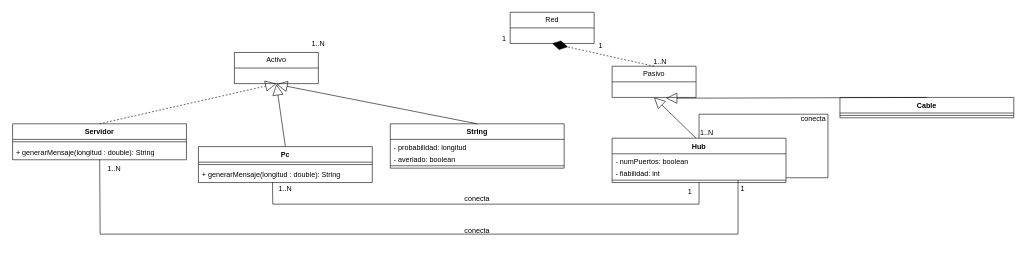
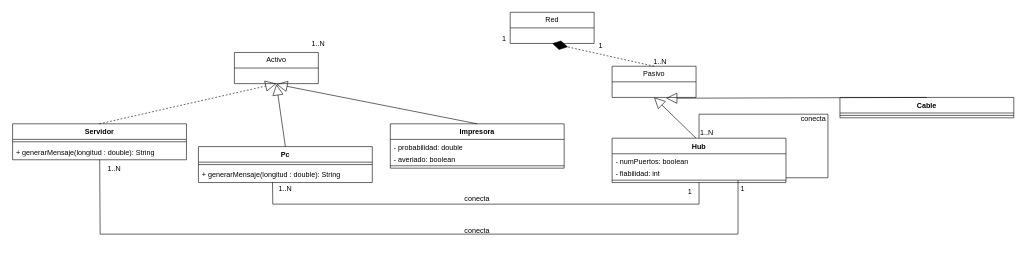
- <mxCell id="15" value="String" style="swimlane;fontStyle=1;align=center;verticalAlign=top;childLayout=stackLayout;horizontal=1;startSize=26;horizontalStack=0;resizeParent=1;resizeParentMax=0;resizeLast=0;collapsible=1;marginBottom=0;whiteSpace=wrap;html=1;" vertex="1" parent="1"><mxGeometry x="650" y="206" width="290" height="74" as="geometry" /></mxCell>
+ <mxCell id="15" value="Impresora" style="swimlane;fontStyle=1;align=center;verticalAlign=top;childLayout=stackLayout;horizontal=1;startSize=26;horizontalStack=0;resizeParent=1;resizeParentMax=0;resizeLast=0;collapsible=1;marginBottom=0;whiteSpace=wrap;html=1;" vertex="1" parent="1"><mxGeometry x="650" y="206" width="290" height="74" as="geometry" /></mxCell>
- <mxCell id="16" value="- probabilidad: longitud" style="text;strokeColor=none;fillColor=none;align=left;verticalAlign=top;spacingLeft=4;spacingRight=4;overflow=hidden;rotatable=0;points=[[0,0.5],[1,0.5]];portConstraint=eastwest;whiteSpace=wrap;html=1;" vertex="1" parent="15"><mxGeometry y="26" width="290" height="20" as="geometry" /></mxCell>
+ <mxCell id="16" value="- probabilidad: double" style="text;strokeColor=none;fillColor=none;align=left;verticalAlign=top;spacingLeft=4;spacingRight=4;overflow=hidden;rotatable=0;points=[[0,0.5],[1,0.5]];portConstraint=eastwest;whiteSpace=wrap;html=1;" vertex="1" parent="15"><mxGeometry y="26" width="290" height="20" as="geometry" /></mxCell>
